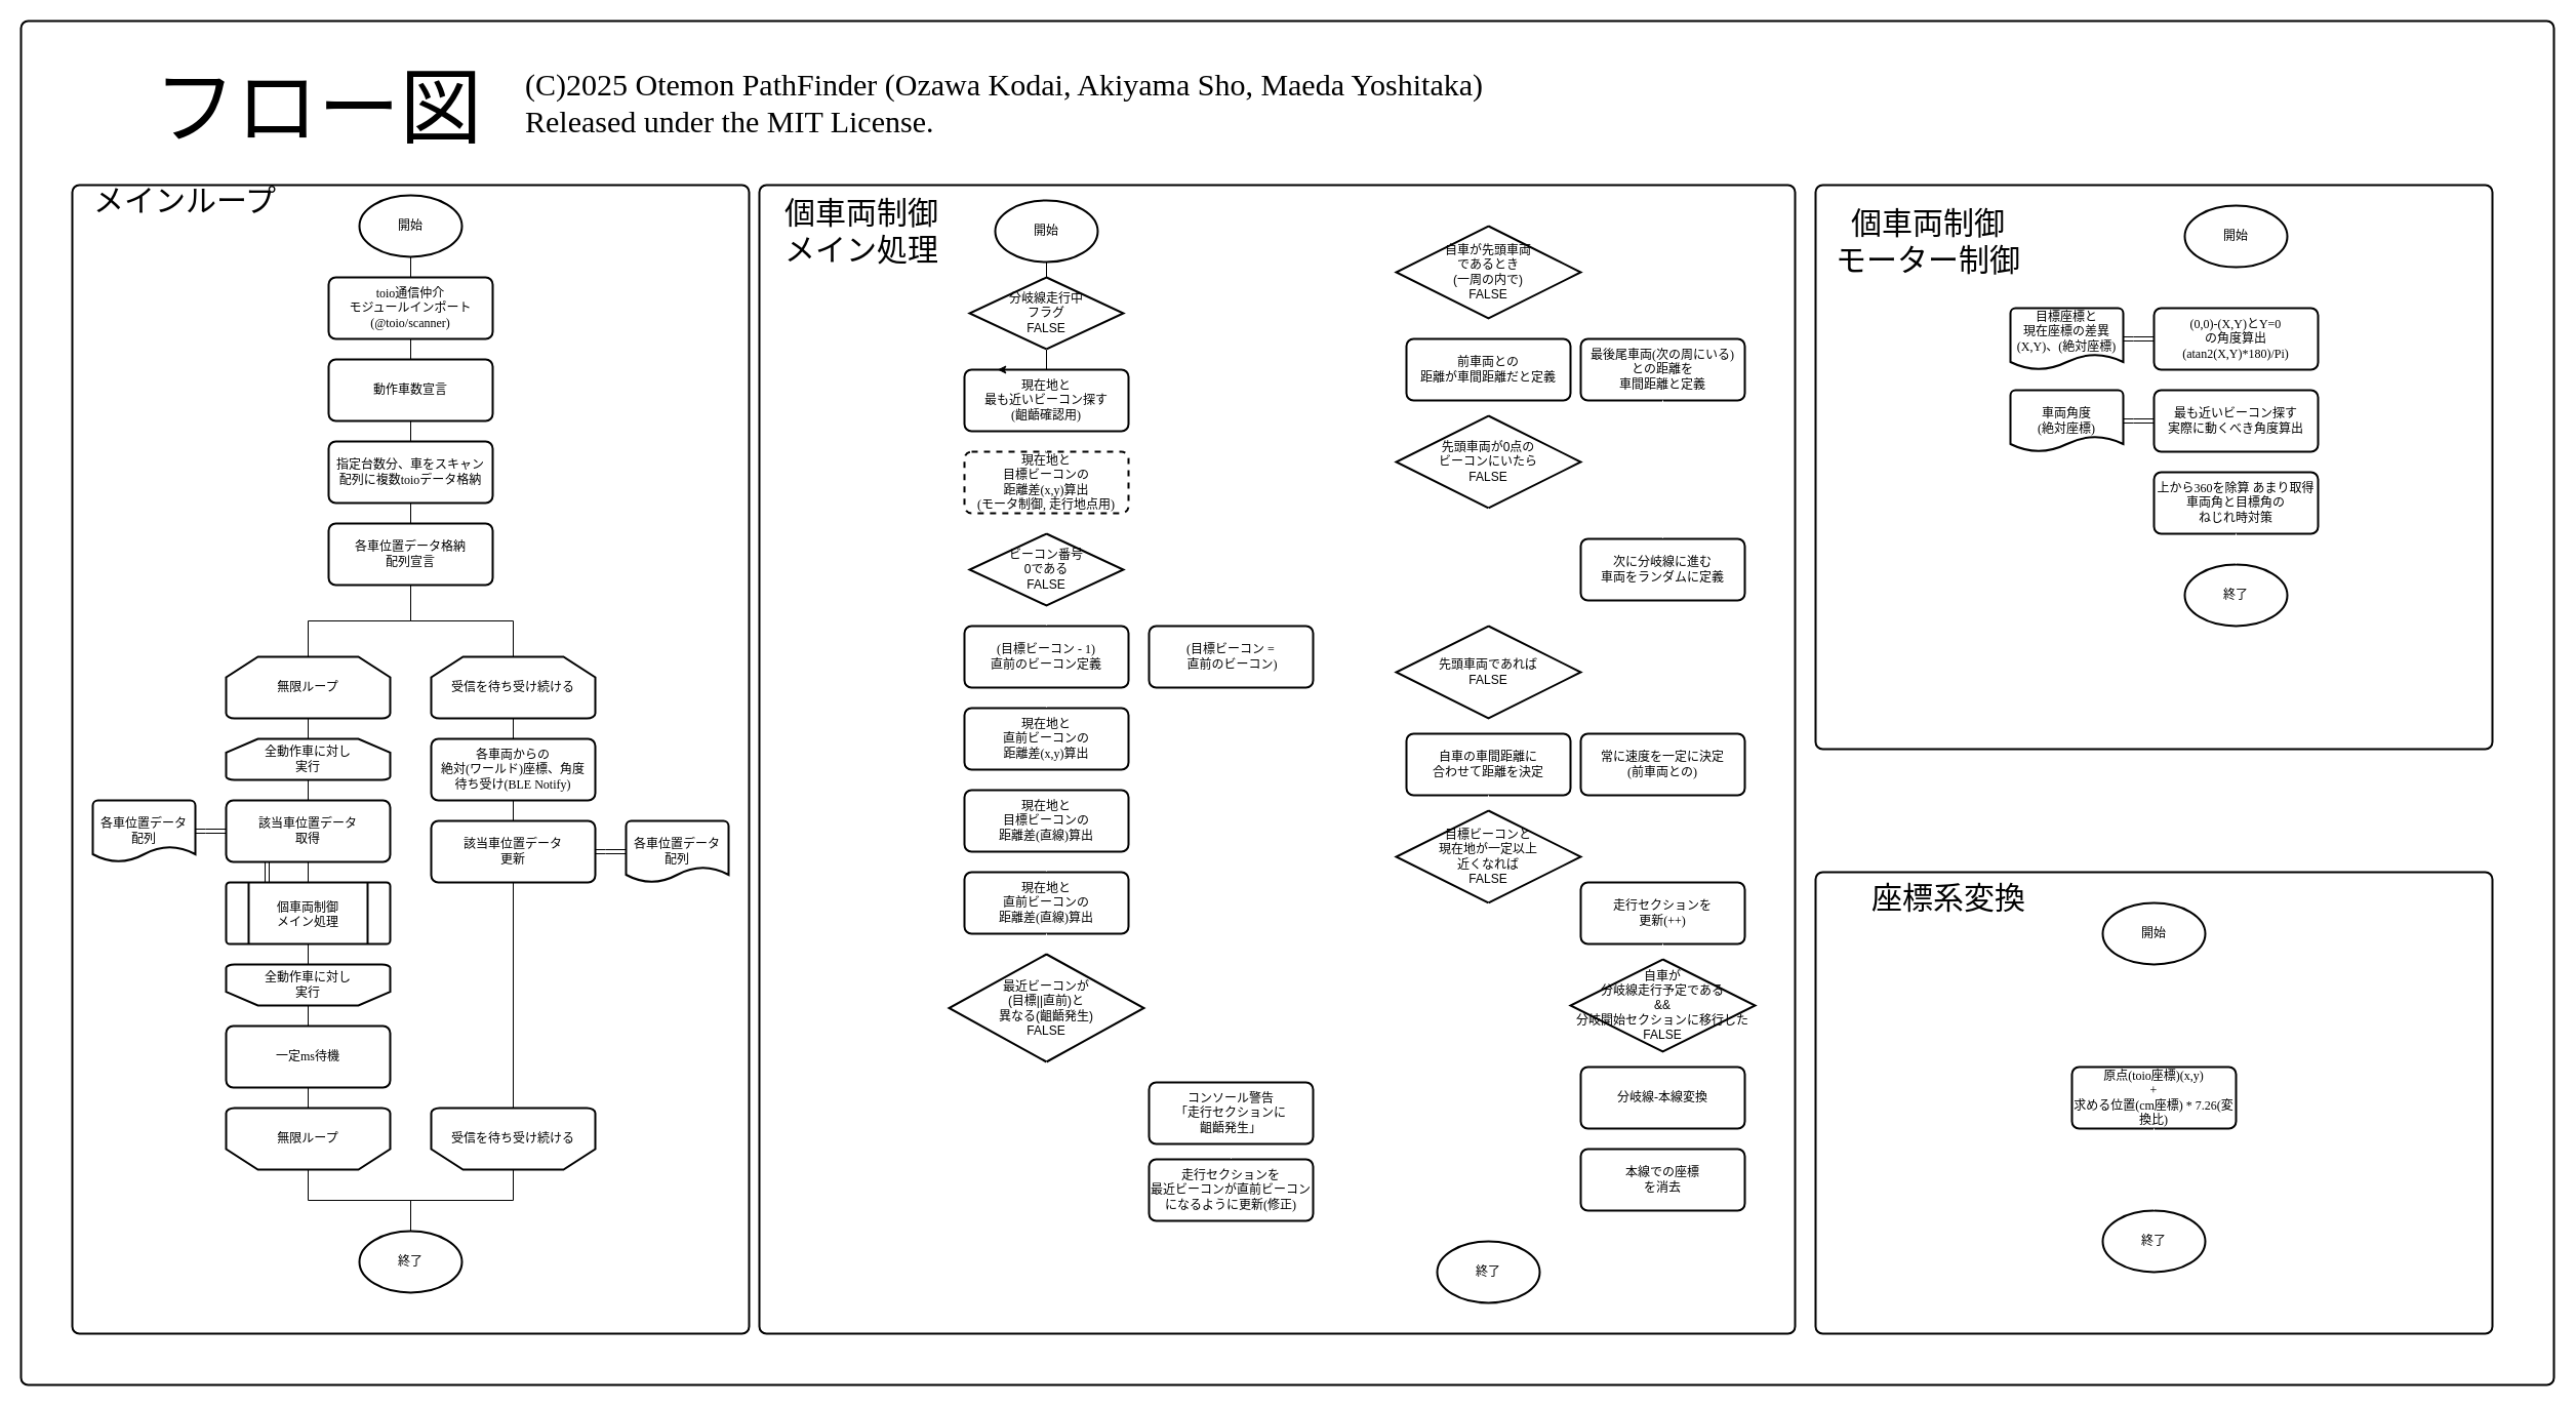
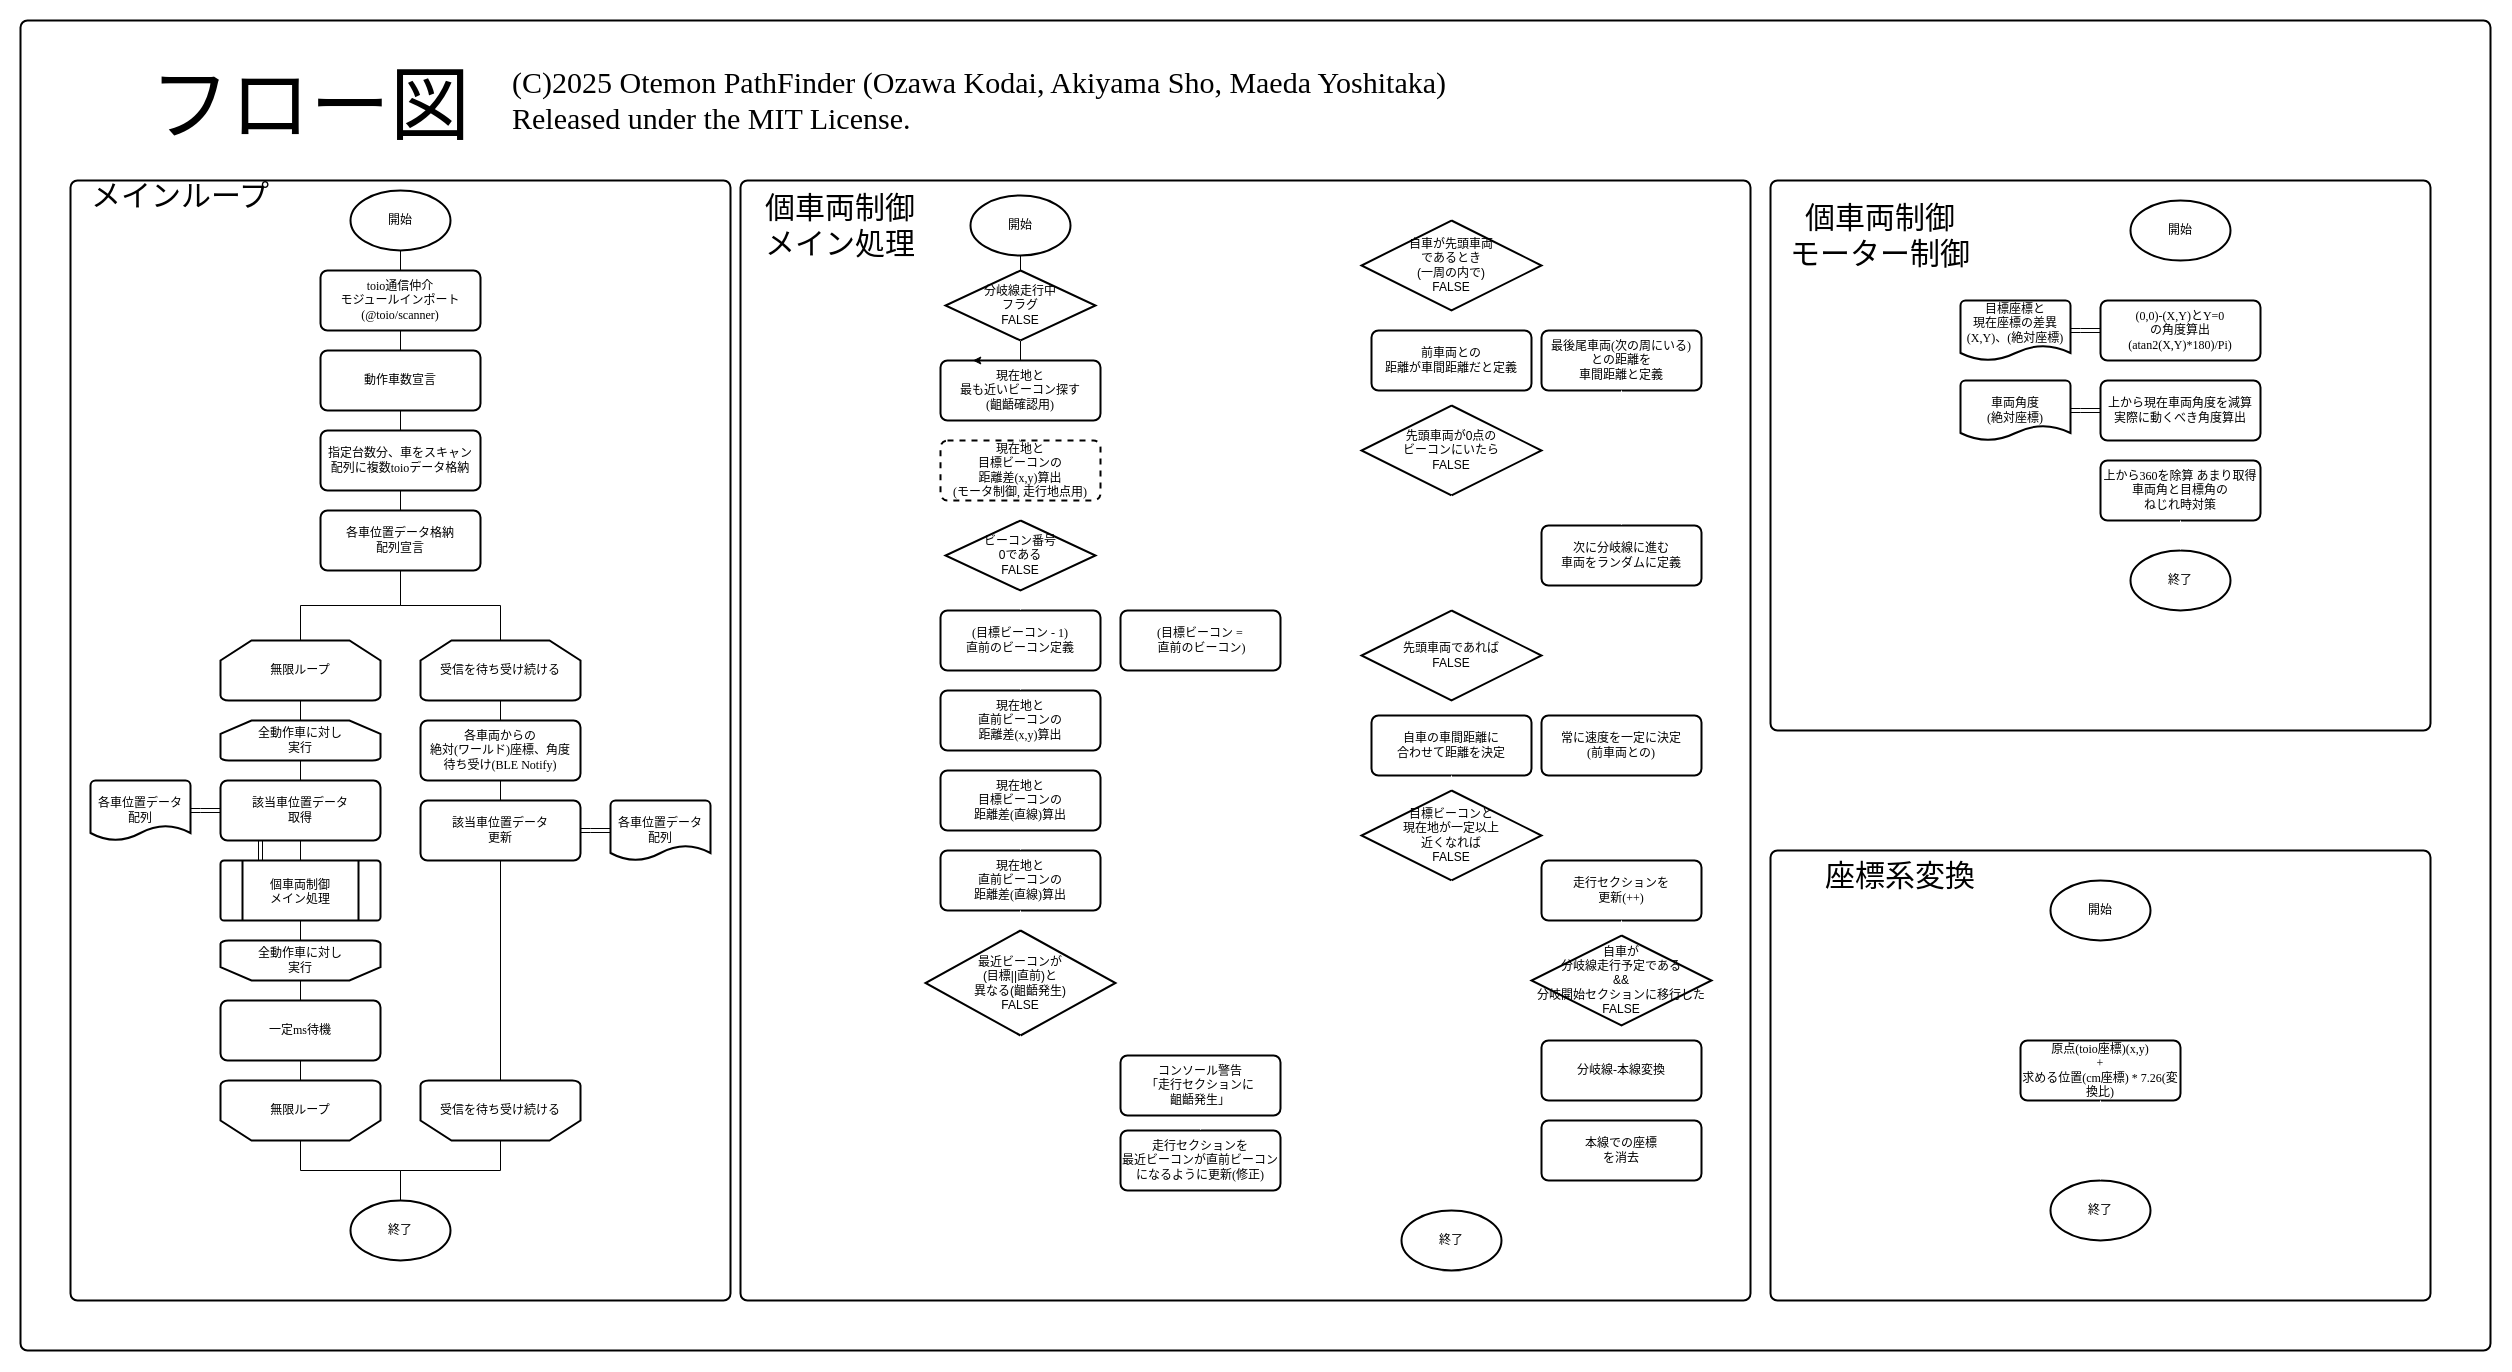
- <mxCell id="58" value="最も近いビーコン探す&lt;div&gt;実際に動くべき角度算出&lt;/div&gt;" style="rounded=1;whiteSpace=wrap;html=1;absoluteArcSize=1;arcSize=14;strokeWidth=2;fontFamily=Cica;labelBackgroundColor=none;" parent="1" vertex="1"><mxGeometry x="2100" y="380" width="160" height="60" as="geometry" /></mxCell>
+ <mxCell id="58" value="上から現在車両角度を減算&lt;div&gt;実際に動くべき角度算出&lt;/div&gt;" style="rounded=1;whiteSpace=wrap;html=1;absoluteArcSize=1;arcSize=14;strokeWidth=2;fontFamily=Cica;labelBackgroundColor=none;" parent="1" vertex="1"><mxGeometry x="2100" y="380" width="160" height="60" as="geometry" /></mxCell>
